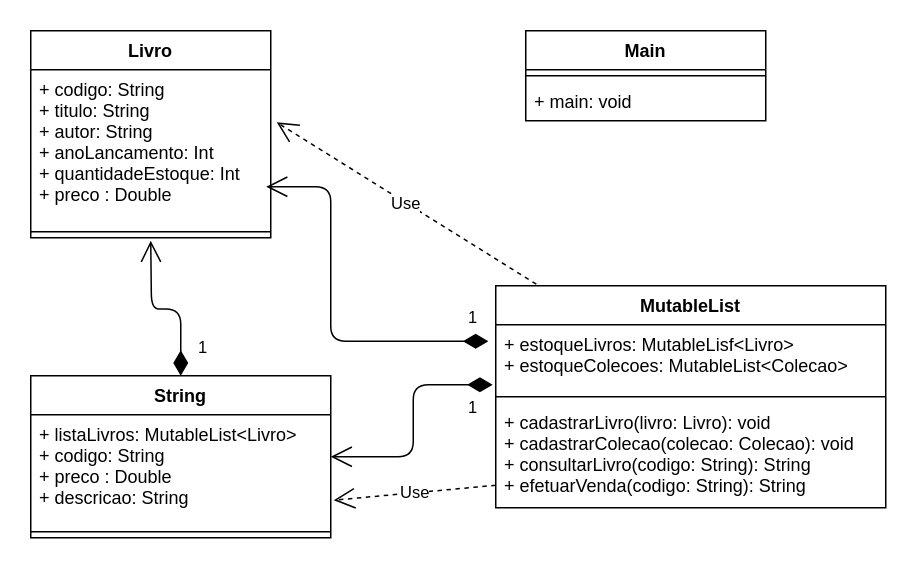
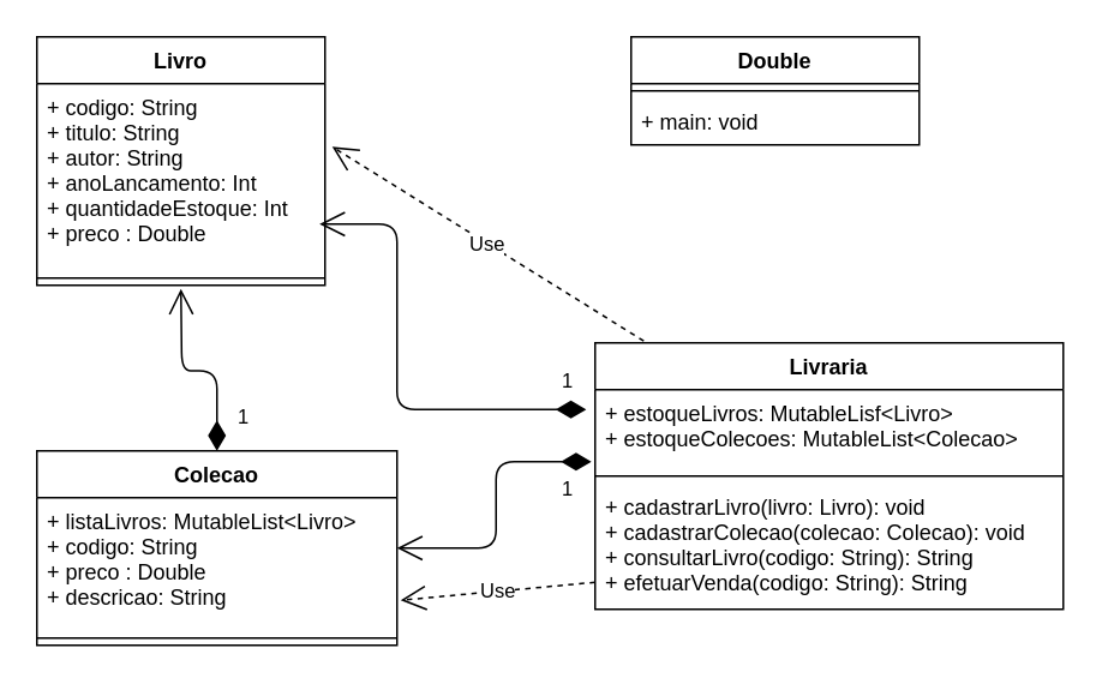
- <mxCell id="17" value="Main" style="swimlane;fontStyle=1;align=center;verticalAlign=top;childLayout=stackLayout;horizontal=1;startSize=26;horizontalStack=0;resizeParent=1;resizeParentMax=0;resizeLast=0;collapsible=1;marginBottom=0;" vertex="1" parent="1"><mxGeometry x="350" y="20" width="160" height="60" as="geometry" /></mxCell>
+ <mxCell id="17" value="Double" style="swimlane;fontStyle=1;align=center;verticalAlign=top;childLayout=stackLayout;horizontal=1;startSize=26;horizontalStack=0;resizeParent=1;resizeParentMax=0;resizeLast=0;collapsible=1;marginBottom=0;" vertex="1" parent="1"><mxGeometry x="350" y="20" width="160" height="60" as="geometry" /></mxCell>
- <mxCell id="2" value="MutableList" style="swimlane;fontStyle=1;align=center;verticalAlign=top;childLayout=stackLayout;horizontal=1;startSize=26;horizontalStack=0;resizeParent=1;resizeParentMax=0;resizeLast=0;collapsible=1;marginBottom=0;" vertex="1" parent="1"><mxGeometry x="330" y="190" width="260" height="148" as="geometry" /></mxCell>
+ <mxCell id="2" value="Livraria" style="swimlane;fontStyle=1;align=center;verticalAlign=top;childLayout=stackLayout;horizontal=1;startSize=26;horizontalStack=0;resizeParent=1;resizeParentMax=0;resizeLast=0;collapsible=1;marginBottom=0;" vertex="1" parent="1"><mxGeometry x="330" y="190" width="260" height="148" as="geometry" /></mxCell>
- <mxCell id="9" value="String" style="swimlane;fontStyle=1;align=center;verticalAlign=top;childLayout=stackLayout;horizontal=1;startSize=26;horizontalStack=0;resizeParent=1;resizeParentMax=0;resizeLast=0;collapsible=1;marginBottom=0;" vertex="1" parent="1"><mxGeometry x="20" y="250" width="200" height="108" as="geometry" /></mxCell>
+ <mxCell id="9" value="Colecao" style="swimlane;fontStyle=1;align=center;verticalAlign=top;childLayout=stackLayout;horizontal=1;startSize=26;horizontalStack=0;resizeParent=1;resizeParentMax=0;resizeLast=0;collapsible=1;marginBottom=0;" vertex="1" parent="1"><mxGeometry x="20" y="250" width="200" height="108" as="geometry" /></mxCell>
